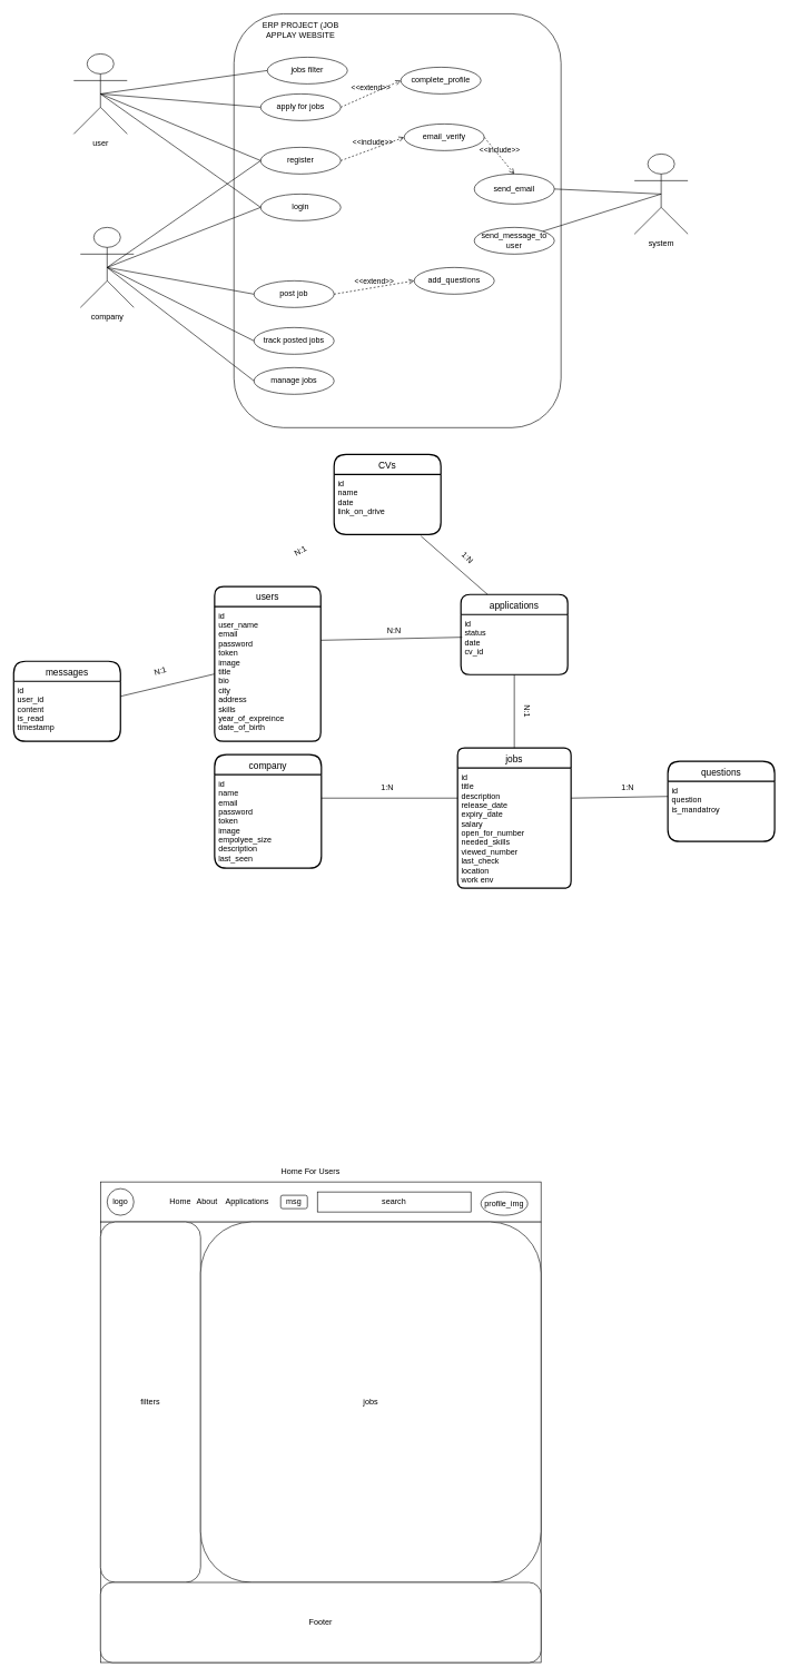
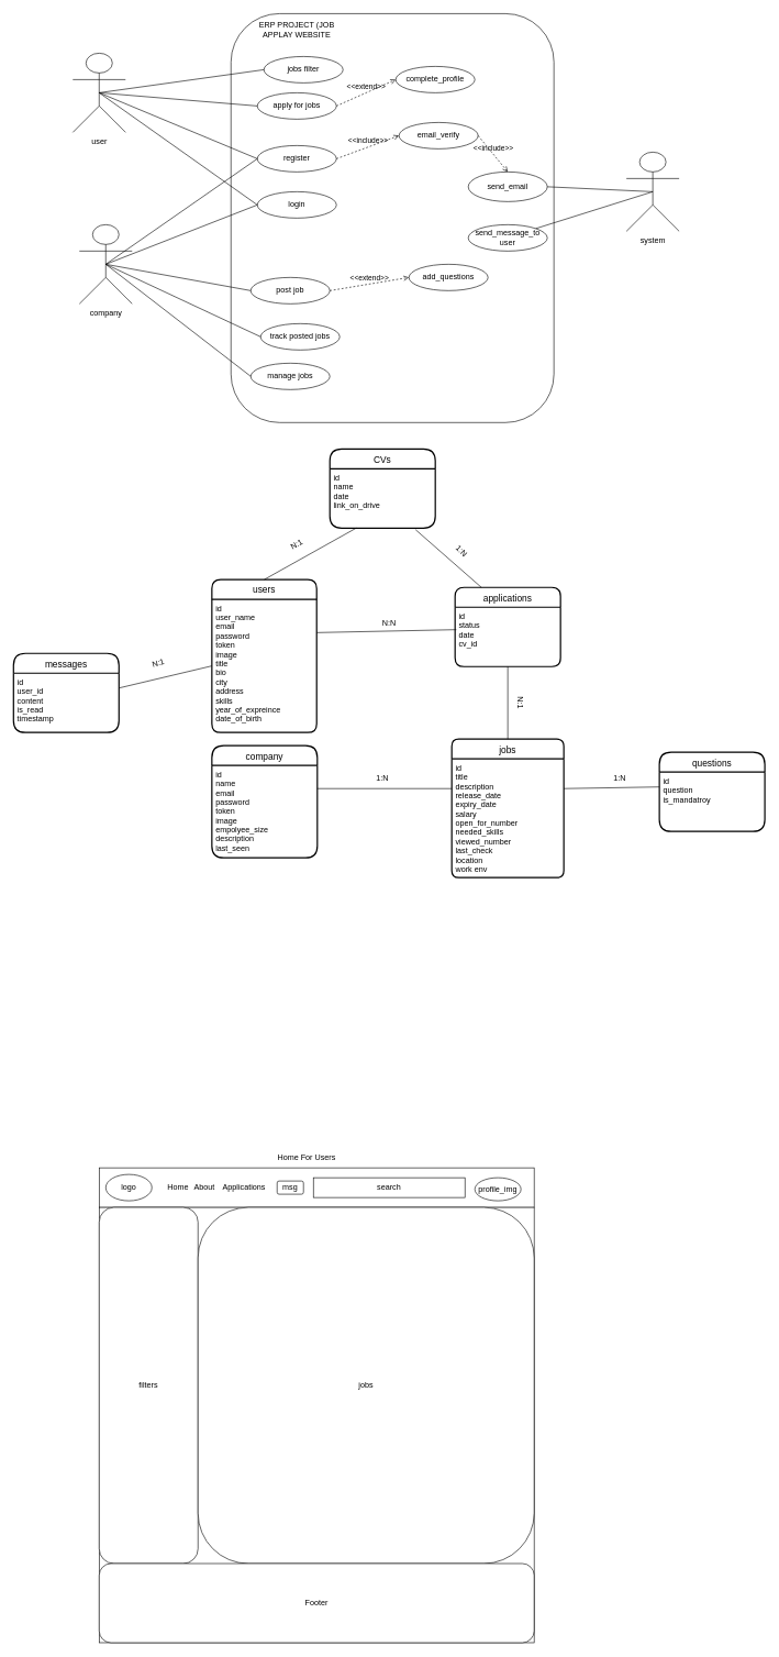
- <mxCell id="30" value="track posted jobs" style="ellipse;whiteSpace=wrap;html=1;" parent="1" vertex="1"><mxGeometry x="380" y="490" width="120" height="40" as="geometry" /></mxCell>
+ <mxCell id="30" value="track posted jobs" style="ellipse;whiteSpace=wrap;html=1;" parent="1" vertex="1"><mxGeometry x="395" y="490" width="120" height="40" as="geometry" /></mxCell>
+ <mxCell id="10" value="" style="endArrow=none;html=1;rounded=0;entryX=0.5;entryY=0;entryDx=0;entryDy=0;exitX=0.25;exitY=1;exitDx=0;exitDy=0;" parent="1" source="19" target="2" edge="1"><mxGeometry relative="1" as="geometry"><mxPoint x="152" y="960" as="sourcePoint" /><mxPoint x="710" y="1040" as="targetPoint" /></mxGeometry></mxCell>
- <mxCell id="47" value="logo" style="ellipse;whiteSpace=wrap;html=1;" parent="1" vertex="1"><mxGeometry x="160" y="1780" width="40" height="40" as="geometry" /></mxCell>
+ <mxCell id="47" value="logo" style="ellipse;whiteSpace=wrap;html=1;" parent="1" vertex="1"><mxGeometry x="160" y="1780" width="70" height="40" as="geometry" /></mxCell>
